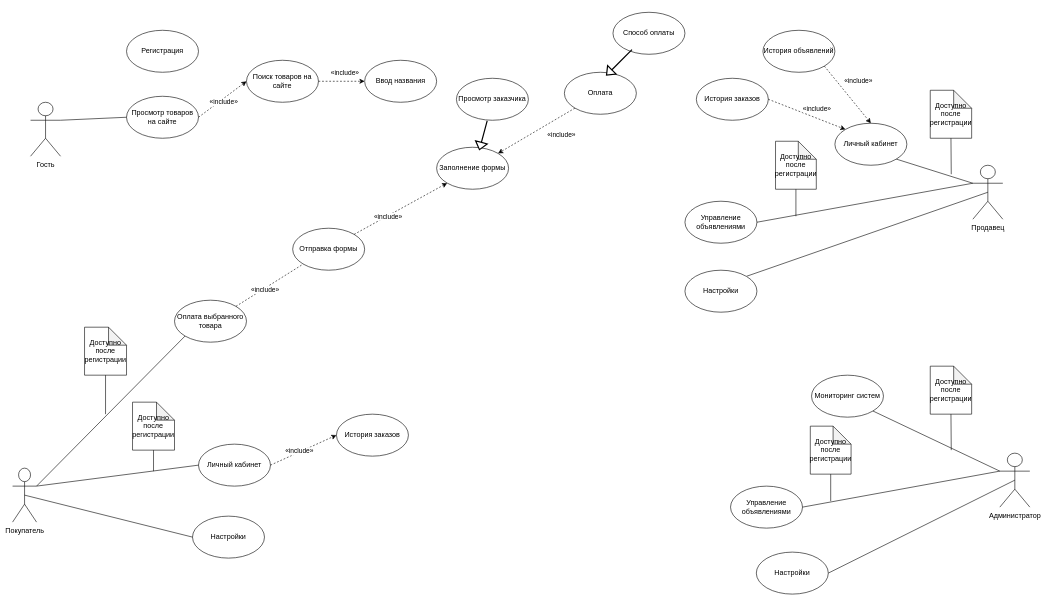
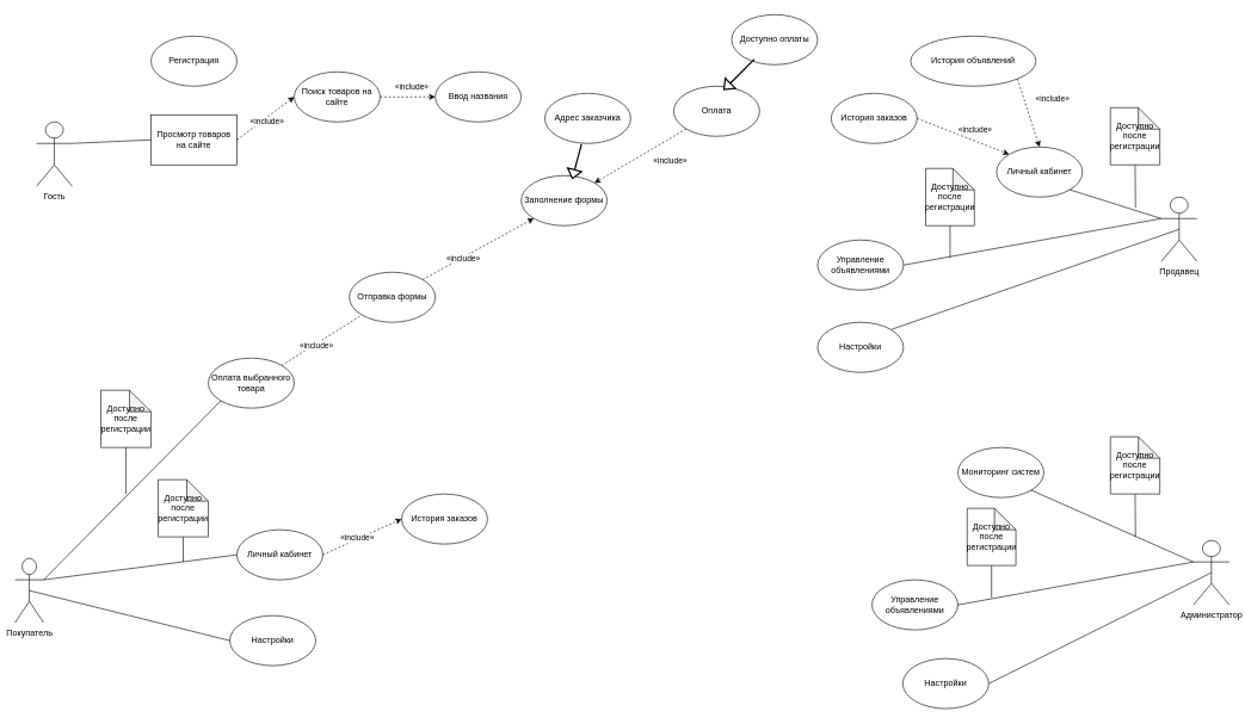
- <mxCell id="35" value="Способ оплаты" style="ellipse;whiteSpace=wrap;html=1;" parent="1" vertex="1"><mxGeometry x="1021" y="20" width="120" height="70" as="geometry" /></mxCell>
+ <mxCell id="35" value="Доступно оплаты" style="ellipse;whiteSpace=wrap;html=1;" parent="1" vertex="1"><mxGeometry x="1021" y="20" width="120" height="70" as="geometry" /></mxCell>
- <mxCell id="53" value="История объявлений" style="ellipse;whiteSpace=wrap;html=1;" vertex="1" parent="1"><mxGeometry x="1271" y="50" width="120" height="70" as="geometry" /></mxCell>
+ <mxCell id="53" value="История объявлений" style="ellipse;whiteSpace=wrap;html=1;" vertex="1" parent="1"><mxGeometry x="1271" y="50" width="175" height="70" as="geometry" /></mxCell>
- <mxCell id="36" value="Просмотр заказчика" style="ellipse;whiteSpace=wrap;html=1;" parent="1" vertex="1"><mxGeometry x="760" y="130" width="120" height="70" as="geometry" /></mxCell>
+ <mxCell id="36" value="Адрес заказчика" style="ellipse;whiteSpace=wrap;html=1;" parent="1" vertex="1"><mxGeometry x="760" y="130" width="120" height="70" as="geometry" /></mxCell>
- <mxCell id="4" value="Просмотр товаров на сайте" style="ellipse;whiteSpace=wrap;html=1;" parent="1" vertex="1"><mxGeometry x="210" y="160" width="120" height="70" as="geometry" /></mxCell>
+ <mxCell id="4" value="Просмотр товаров на сайте" style="whiteSpace=wrap;html=1;rounded=0;" parent="1" vertex="1"><mxGeometry x="210" y="160" width="120" height="70" as="geometry" /></mxCell>
- <mxCell id="57" value="Мониторинг систем" style="ellipse;whiteSpace=wrap;html=1;" vertex="1" parent="1"><mxGeometry x="1352" y="625" width="120" height="70" as="geometry" /></mxCell>
+ <mxCell id="57" value="Мониторинг систем" style="ellipse;whiteSpace=wrap;html=1;" vertex="1" parent="1"><mxGeometry x="1337" y="625" width="120" height="70" as="geometry" /></mxCell>
